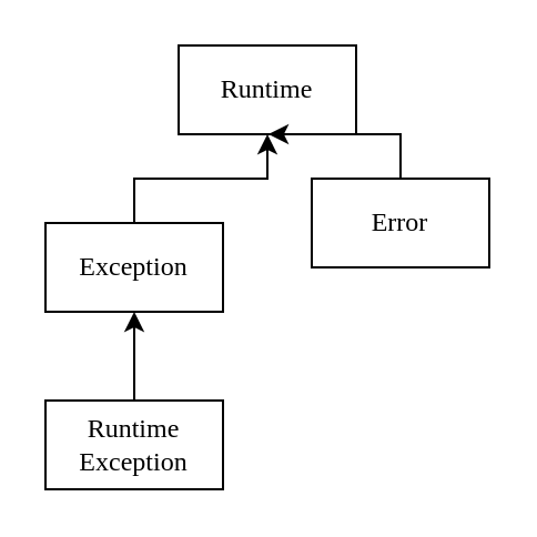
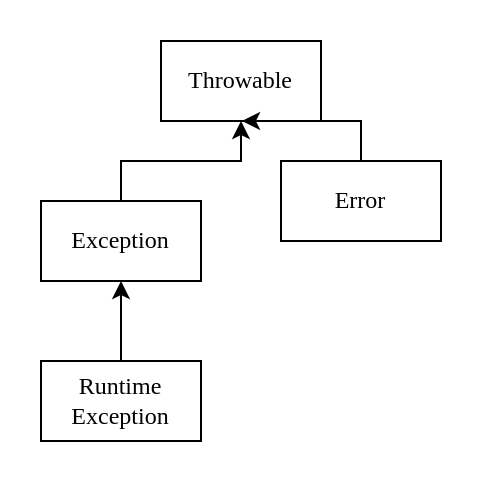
- <mxCell id="2" value="&lt;font face=&quot;Verdana&quot;&gt;Runtime&lt;/font&gt;" style="rounded=0;whiteSpace=wrap;html=1;fontFamily=Comic Sans MS;" parent="1" vertex="1"><mxGeometry x="80" y="20" width="80" height="40" as="geometry" /></mxCell>
+ <mxCell id="2" value="&lt;font face=&quot;Verdana&quot;&gt;Throwable&lt;/font&gt;" style="rounded=0;whiteSpace=wrap;html=1;fontFamily=Comic Sans MS;" parent="1" vertex="1"><mxGeometry x="80" y="20" width="80" height="40" as="geometry" /></mxCell>
